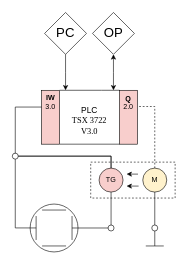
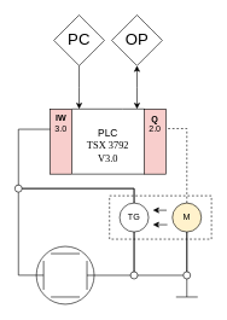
- <mxCell id="9" value="&lt;font style=&quot;font-size: 14px&quot;&gt;PLC&lt;br&gt;&lt;span style=&quot;font-family: &amp;#34;times new roman&amp;#34; , serif&quot;&gt;TSX 3722 V3.0&lt;/span&gt;&lt;/font&gt;" style="text;html=1;strokeColor=none;fillColor=none;align=center;verticalAlign=middle;whiteSpace=wrap;rounded=0;" parent="1" vertex="1"><mxGeometry x="119" y="162" width="60" height="78" as="geometry" /></mxCell>
+ <mxCell id="9" value="&lt;font style=&quot;font-size: 14px&quot;&gt;PLC&lt;br&gt;&lt;span style=&quot;font-family: &amp;#34;times new roman&amp;#34; , serif&quot;&gt;TSX 3792 V3.0&lt;/span&gt;&lt;/font&gt;" style="text;html=1;strokeColor=none;fillColor=none;align=center;verticalAlign=middle;whiteSpace=wrap;rounded=0;" parent="1" vertex="1"><mxGeometry x="119" y="162" width="60" height="78" as="geometry" /></mxCell>
- <mxCell id="18" value="TG" style="ellipse;whiteSpace=wrap;html=1;aspect=fixed;fillColor=#f8cecc;" vertex="1" parent="1"><mxGeometry x="165" y="280" width="40" height="40" as="geometry" /></mxCell>
+ <mxCell id="18" value="TG" style="ellipse;whiteSpace=wrap;html=1;aspect=fixed;" vertex="1" parent="1"><mxGeometry x="165" y="280" width="40" height="40" as="geometry" /></mxCell>
+ <mxCell id="17" style="edgeStyle=orthogonalEdgeStyle;rounded=0;orthogonalLoop=1;jettySize=auto;html=1;exitX=0.5;exitY=1;exitDx=0;exitDy=0;entryX=0.5;entryY=1;entryDx=0;entryDy=0;endArrow=none;endFill=0;" edge="1" parent="1" source="18" target="15"><mxGeometry relative="1" as="geometry"><Array as="points"><mxPoint x="185" y="380" /><mxPoint x="258" y="380" /></Array></mxGeometry></mxCell>
